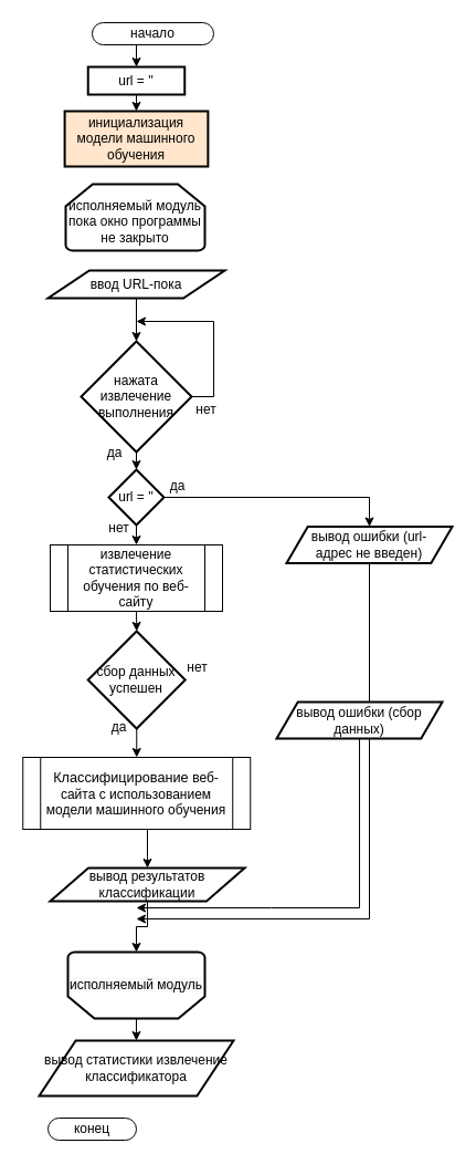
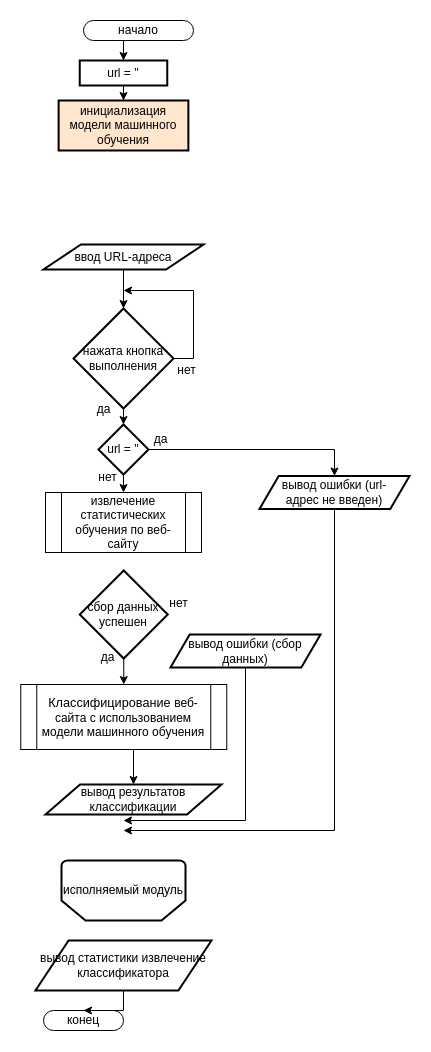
- <mxCell id="5" value="исполняемый модуль&lt;br&gt;пока окно программы не закрыто" style="strokeWidth=2;html=1;shape=mxgraph.flowchart.loop_limit;whiteSpace=wrap;spacing=0;spacingTop=0;verticalAlign=bottom;spacingBottom=4;" parent="1" vertex="1"><mxGeometry x="59" y="166" width="126" height="60" as="geometry" /></mxCell>
- <mxCell id="17" value="ввод URL-пока" style="shape=parallelogram;html=1;strokeWidth=2;perimeter=parallelogramPerimeter;whiteSpace=wrap;rounded=1;arcSize=0;size=0.234;" parent="1" vertex="1"><mxGeometry x="43" y="244" width="160" height="25" as="geometry" /></mxCell>
+ <mxCell id="17" value="ввод URL-адреса" style="shape=parallelogram;html=1;strokeWidth=2;perimeter=parallelogramPerimeter;whiteSpace=wrap;rounded=1;arcSize=0;size=0.234;" parent="1" vertex="1"><mxGeometry x="43" y="244" width="160" height="25" as="geometry" /></mxCell>
- <mxCell id="10" value="нажата извлечение выполнения" style="strokeWidth=2;html=1;shape=mxgraph.flowchart.decision;whiteSpace=wrap;" parent="1" vertex="1"><mxGeometry x="73" y="308" width="100" height="100" as="geometry" /></mxCell>
+ <mxCell id="10" value="нажата кнопка выполнения" style="strokeWidth=2;html=1;shape=mxgraph.flowchart.decision;whiteSpace=wrap;" parent="1" vertex="1"><mxGeometry x="73" y="308" width="100" height="100" as="geometry" /></mxCell>
- <mxCell id="18" style="edgeStyle=orthogonalEdgeStyle;rounded=0;orthogonalLoop=1;jettySize=auto;html=1;exitX=0.5;exitY=1;exitDx=0;exitDy=0;entryX=0.5;entryY=0;entryDx=0;entryDy=0;entryPerimeter=0;endArrow=classic;endFill=1;strokeWidth=1;" parent="1" source="19" target="23" edge="1"><mxGeometry relative="1" as="geometry" /></mxCell>
- <mxCell id="30" value="вывод ошибки (сбор данных)" style="shape=parallelogram;html=1;strokeWidth=2;perimeter=parallelogramPerimeter;whiteSpace=wrap;rounded=1;arcSize=0;size=0.128;spacing=2;spacingLeft=8;spacingRight=8;" parent="1" vertex="1"><mxGeometry x="250" y="634" width="150" height="33" as="geometry" /></mxCell>
+ <mxCell id="30" value="вывод ошибки (сбор данных)" style="shape=parallelogram;html=1;strokeWidth=2;perimeter=parallelogramPerimeter;whiteSpace=wrap;rounded=1;arcSize=0;size=0.128;spacing=2;spacingLeft=8;spacingRight=8;" parent="1" vertex="1"><mxGeometry x="170" y="634" width="150" height="33" as="geometry" /></mxCell>
- <mxCell id="25" style="edgeStyle=orthogonalEdgeStyle;rounded=0;orthogonalLoop=1;jettySize=auto;html=1;exitX=0.5;exitY=1;exitDx=0;exitDy=0;entryX=0.5;entryY=1;entryDx=0;entryDy=0;entryPerimeter=0;endArrow=classic;endFill=1;strokeWidth=1;" parent="1" source="26" target="7" edge="1"><mxGeometry relative="1" as="geometry" /></mxCell>
- <mxCell id="6" style="edgeStyle=orthogonalEdgeStyle;rounded=0;orthogonalLoop=1;jettySize=auto;html=1;exitX=0.5;exitY=0;exitDx=0;exitDy=0;exitPerimeter=0;entryX=0.5;entryY=0;entryDx=0;entryDy=0;" edge="1" parent="1" source="7" target="38"><mxGeometry relative="1" as="geometry" /></mxCell>
+ <mxCell id="37" style="edgeStyle=orthogonalEdgeStyle;rounded=0;orthogonalLoop=1;jettySize=auto;html=1;exitX=0.5;exitY=1;exitDx=0;exitDy=0;entryX=0.5;entryY=0;entryDx=0;entryDy=0;" edge="1" parent="1" source="38" target="4"><mxGeometry relative="1" as="geometry" /></mxCell>
